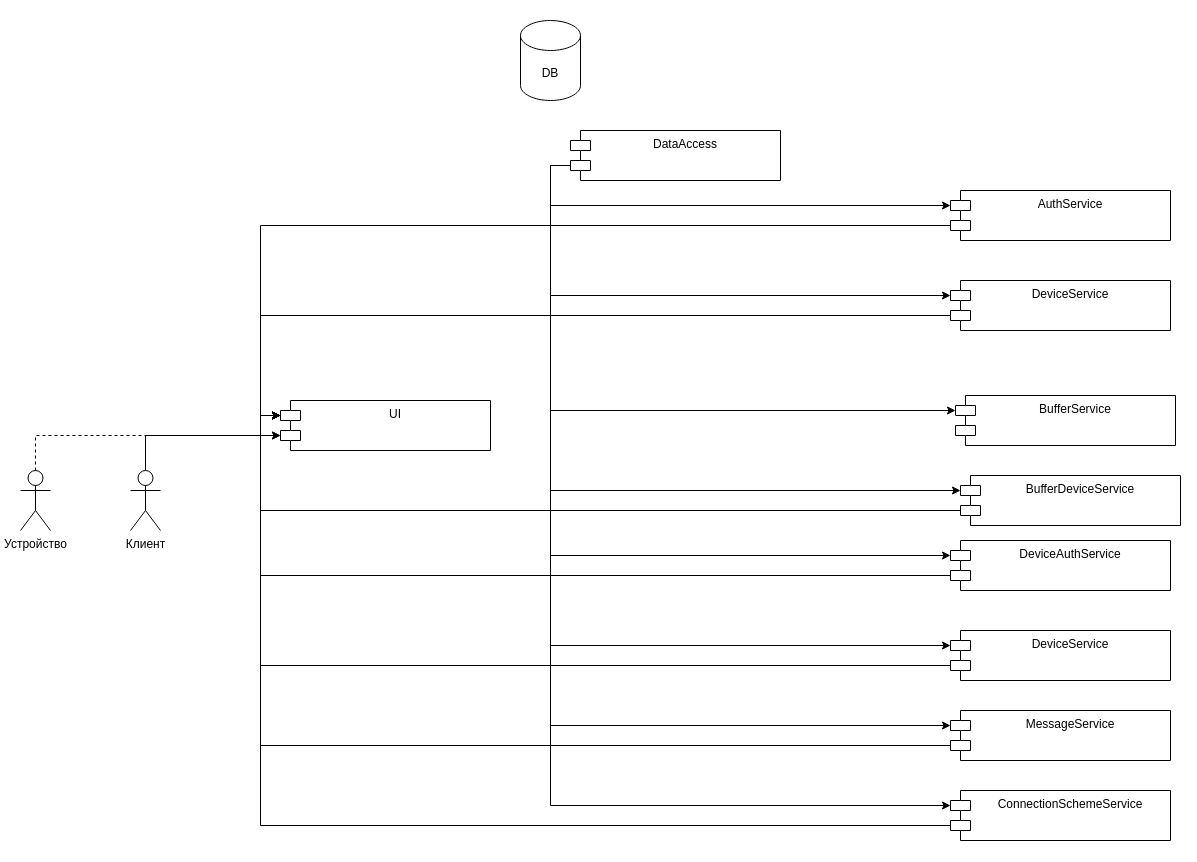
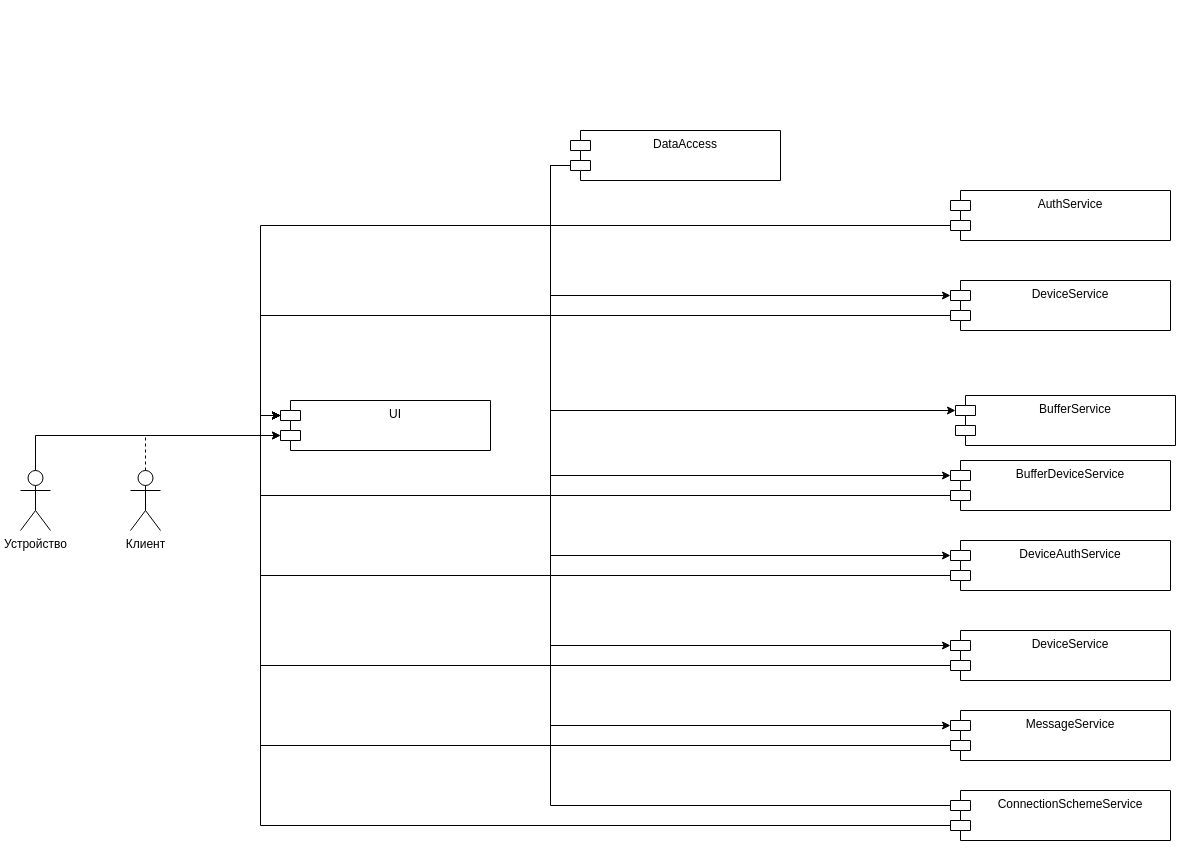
- <mxCell id="10" value="DB" style="shape=cylinder3;whiteSpace=wrap;html=1;boundedLbl=1;backgroundOutline=1;size=15;" parent="1" vertex="1"><mxGeometry x="520" y="20" width="60" height="80" as="geometry" /></mxCell>
- <mxCell id="11" style="edgeStyle=orthogonalEdgeStyle;rounded=0;orthogonalLoop=1;jettySize=auto;html=1;exitX=0;exitY=0;exitDx=0;exitDy=35;exitPerimeter=0;entryX=0;entryY=0;entryDx=0;entryDy=15;entryPerimeter=0;" parent="1" source="12" target="8" edge="1"><mxGeometry relative="1" as="geometry"><mxPoint x="1200" y="150" as="targetPoint" /></mxGeometry></mxCell>
- <mxCell id="31" style="edgeStyle=orthogonalEdgeStyle;rounded=0;orthogonalLoop=1;jettySize=auto;html=1;exitX=0.5;exitY=0;exitDx=0;exitDy=0;exitPerimeter=0;entryX=0;entryY=0;entryDx=0;entryDy=35;entryPerimeter=0;dashed=1;" parent="1" source="21" target="22" edge="1"><mxGeometry relative="1" as="geometry" /></mxCell>
+ <mxCell id="31" style="edgeStyle=orthogonalEdgeStyle;rounded=0;orthogonalLoop=1;jettySize=auto;html=1;exitX=0.5;exitY=0;exitDx=0;exitDy=0;exitPerimeter=0;entryX=0;entryY=0;entryDx=0;entryDy=35;entryPerimeter=0;" parent="1" source="21" target="22" edge="1"><mxGeometry relative="1" as="geometry" /></mxCell>
- <mxCell id="30" style="edgeStyle=orthogonalEdgeStyle;rounded=0;orthogonalLoop=1;jettySize=auto;html=1;exitX=0.5;exitY=0;exitDx=0;exitDy=0;exitPerimeter=0;entryX=0;entryY=0;entryDx=0;entryDy=35;entryPerimeter=0;" parent="1" source="20" target="22" edge="1"><mxGeometry relative="1" as="geometry" /></mxCell>
+ <mxCell id="30" style="edgeStyle=orthogonalEdgeStyle;rounded=0;orthogonalLoop=1;jettySize=auto;html=1;exitX=0.5;exitY=0;exitDx=0;exitDy=0;exitPerimeter=0;entryX=0;entryY=0;entryDx=0;entryDy=35;entryPerimeter=0;dashed=1;" parent="1" source="20" target="22" edge="1"><mxGeometry relative="1" as="geometry" /></mxCell>
- <mxCell id="3" value="BufferDeviceService" style="shape=module;align=left;spacingLeft=20;align=center;verticalAlign=top;whiteSpace=wrap;html=1;" parent="1" vertex="1"><mxGeometry x="960" y="475" width="220" height="50" as="geometry" /></mxCell>
+ <mxCell id="3" value="BufferDeviceService" style="shape=module;align=left;spacingLeft=20;align=center;verticalAlign=top;whiteSpace=wrap;html=1;" parent="1" vertex="1"><mxGeometry x="950" y="460" width="220" height="50" as="geometry" /></mxCell>
- <mxCell id="19" style="edgeStyle=orthogonalEdgeStyle;rounded=0;orthogonalLoop=1;jettySize=auto;html=1;exitX=0;exitY=0;exitDx=0;exitDy=35;exitPerimeter=0;entryX=0;entryY=0;entryDx=0;entryDy=15;entryPerimeter=0;" parent="1" source="12" target="4" edge="1"><mxGeometry relative="1" as="geometry" /></mxCell>
+ <mxCell id="19" style="edgeStyle=orthogonalEdgeStyle;rounded=0;orthogonalLoop=1;jettySize=auto;html=1;exitX=0;exitY=0;exitDx=0;exitDy=35;exitPerimeter=0;entryX=0;entryY=0;entryDx=0;entryDy=15;entryPerimeter=0;endArrow=none;" parent="1" source="12" target="4" edge="1"><mxGeometry relative="1" as="geometry" /></mxCell>
